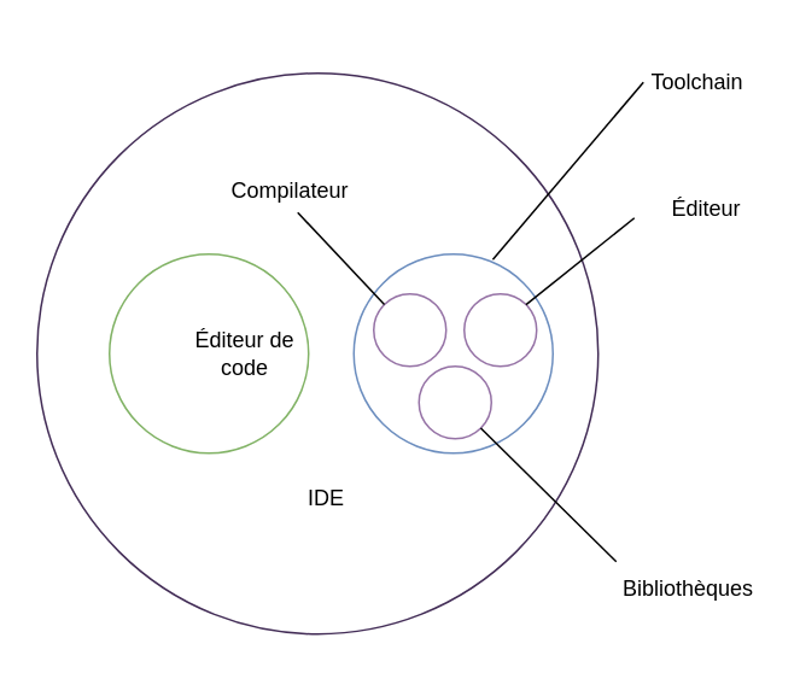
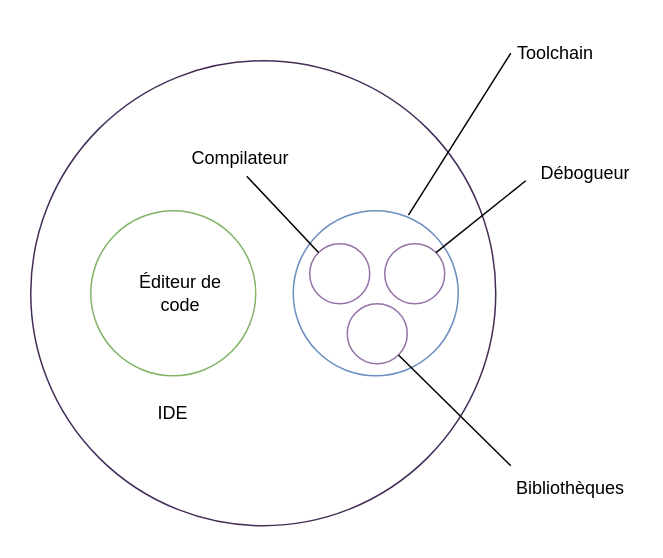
- <mxCell id="14" value="Toolchain" style="text;strokeColor=none;align=center;fillColor=none;html=1;verticalAlign=middle;whiteSpace=wrap;rounded=0;" parent="1" vertex="1"><mxGeometry x="355" y="30" width="60" height="30" as="geometry" /></mxCell>
+ <mxCell id="14" value="Toolchain" style="text;strokeColor=none;align=center;fillColor=none;html=1;verticalAlign=middle;whiteSpace=wrap;rounded=0;" parent="1" vertex="1"><mxGeometry x="340" width="60" height="30" as="geometry" y="20" /></mxCell>
- <mxCell id="15" value="Éditeur" style="text;strokeColor=none;align=center;fillColor=none;html=1;verticalAlign=middle;whiteSpace=wrap;rounded=0;" parent="1" vertex="1"><mxGeometry x="360" y="100" width="60" height="30" as="geometry" /></mxCell>
+ <mxCell id="15" value="Débogueur" style="text;strokeColor=none;align=center;fillColor=none;html=1;verticalAlign=middle;whiteSpace=wrap;rounded=0;" parent="1" vertex="1"><mxGeometry x="360" y="100" width="60" height="30" as="geometry" /></mxCell>
- <mxCell id="8" value="Éditeur de code" style="text;strokeColor=none;align=center;fillColor=none;html=1;verticalAlign=middle;whiteSpace=wrap;rounded=0;" parent="1" vertex="1"><mxGeometry x="105" y="180" width="60" height="30" as="geometry" /></mxCell>
+ <mxCell id="8" value="Éditeur de code" style="text;strokeColor=none;align=center;fillColor=none;html=1;verticalAlign=middle;whiteSpace=wrap;rounded=0;" parent="1" vertex="1"><mxGeometry x="90" y="180" width="60" height="30" as="geometry" /></mxCell>
- <mxCell id="17" value="IDE" style="text;strokeColor=none;align=center;fillColor=none;html=1;verticalAlign=middle;whiteSpace=wrap;rounded=0;" parent="1" vertex="1"><mxGeometry x="150" y="260" width="60" height="30" as="geometry" /></mxCell>
+ <mxCell id="17" value="IDE" style="text;strokeColor=none;align=center;fillColor=none;html=1;verticalAlign=middle;whiteSpace=wrap;rounded=0;" parent="1" vertex="1"><mxGeometry x="85" y="260" width="60" height="30" as="geometry" /></mxCell>
